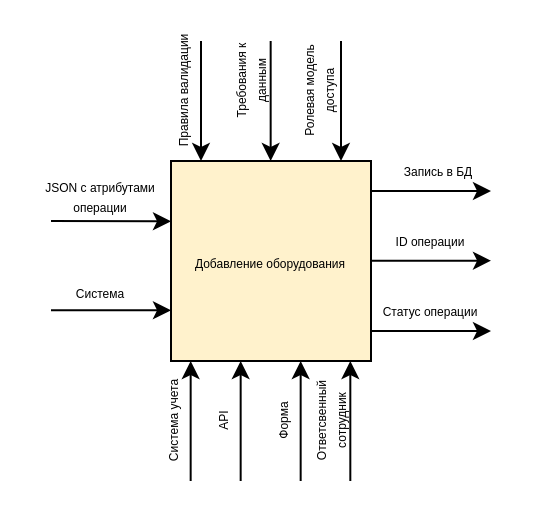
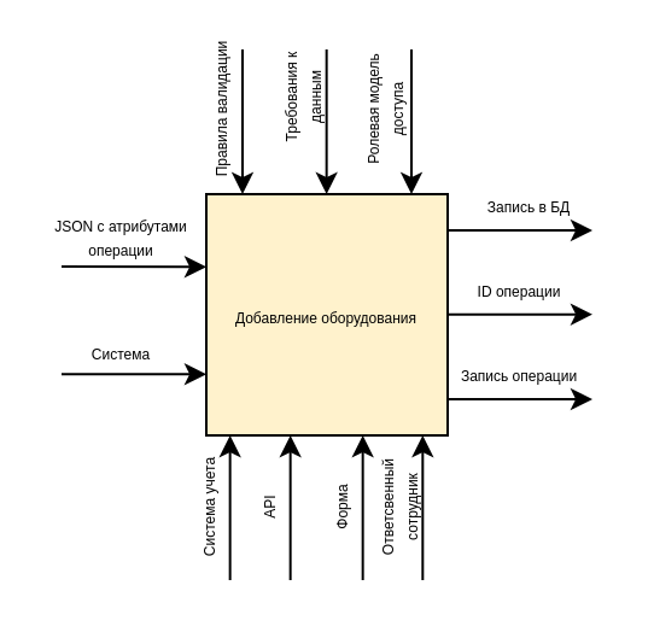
- <mxCell id="22" value="&lt;h6&gt;&lt;span style=&quot;font-size: 6px; font-weight: 400;&quot;&gt;Статус операции&lt;/span&gt;&lt;/h6&gt;" style="text;html=1;align=center;verticalAlign=middle;whiteSpace=wrap;rounded=0;" vertex="1" parent="1"><mxGeometry x="185" y="150" width="60" height="10" as="geometry" /></mxCell>
+ <mxCell id="22" value="&lt;h6&gt;&lt;span style=&quot;font-size: 6px; font-weight: 400;&quot;&gt;Запись операции&lt;/span&gt;&lt;/h6&gt;" style="text;html=1;align=center;verticalAlign=middle;whiteSpace=wrap;rounded=0;" vertex="1" parent="1"><mxGeometry x="185" y="150" width="60" height="10" as="geometry" /></mxCell>
